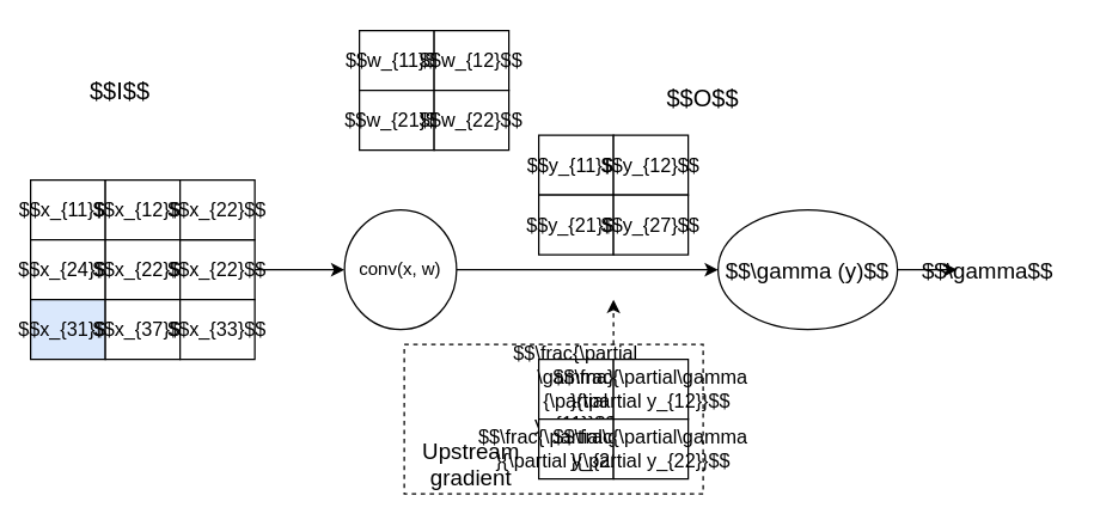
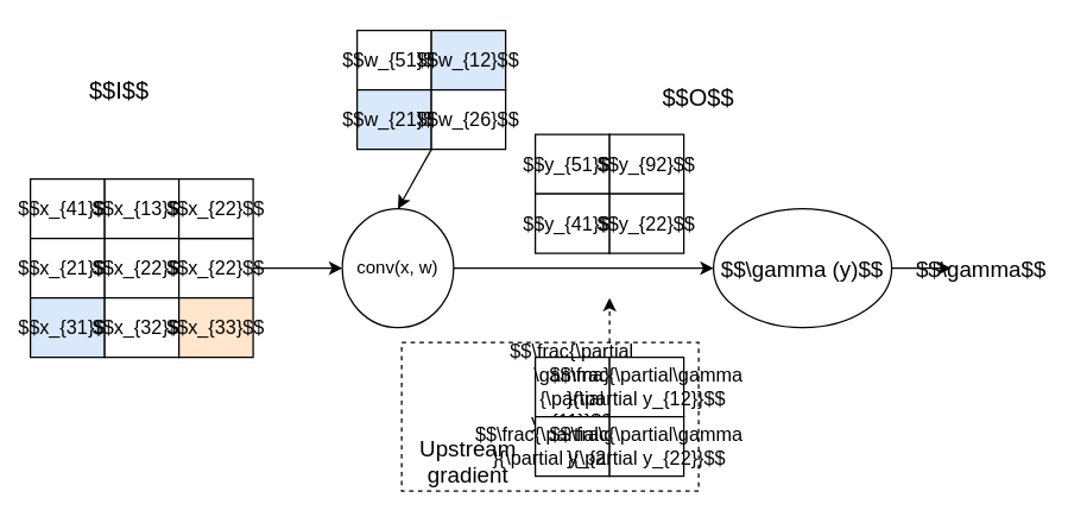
- <mxCell id="6" value="$$w_{11}$$" style="rounded=0;whiteSpace=wrap;html=1;fontSize=13;" parent="1" vertex="1"><mxGeometry x="240" y="20" width="50" height="40" as="geometry" /></mxCell>
+ <mxCell id="6" value="$$w_{51}$$" style="rounded=0;whiteSpace=wrap;html=1;fontSize=13;" parent="1" vertex="1"><mxGeometry x="240" y="20" width="50" height="40" as="geometry" /></mxCell>
- <mxCell id="7" value="&lt;span style=&quot;font-size: 13px;&quot;&gt;$$w_{12}$$&lt;/span&gt;" style="rounded=0;whiteSpace=wrap;html=1;fontSize=13;" parent="1" vertex="1"><mxGeometry x="290" y="20" width="50" height="40" as="geometry" /></mxCell>
+ <mxCell id="7" value="&lt;span style=&quot;font-size: 13px;&quot;&gt;$$w_{12}$$&lt;/span&gt;" style="rounded=0;whiteSpace=wrap;html=1;fontSize=13;fillColor=#dae8fc;" parent="1" vertex="1"><mxGeometry x="290" y="20" width="50" height="40" as="geometry" /></mxCell>
- <mxCell id="8" value="&lt;span style=&quot;font-size: 13px;&quot;&gt;$$w_{21}$$&lt;/span&gt;" style="rounded=0;whiteSpace=wrap;html=1;fontSize=13;" parent="1" vertex="1"><mxGeometry x="240" y="60" width="50" height="40" as="geometry" /></mxCell>
+ <mxCell id="8" value="&lt;span style=&quot;font-size: 13px;&quot;&gt;$$w_{21}$$&lt;/span&gt;" style="rounded=0;whiteSpace=wrap;html=1;fontSize=13;fillColor=#dae8fc;" parent="1" vertex="1"><mxGeometry x="240" y="60" width="50" height="40" as="geometry" /></mxCell>
- <mxCell id="9" value="&lt;span style=&quot;font-size: 13px;&quot;&gt;$$w_{22}$$&lt;/span&gt;" style="rounded=0;whiteSpace=wrap;html=1;fontSize=13;" parent="1" vertex="1"><mxGeometry x="290" y="60" width="50" height="40" as="geometry" /></mxCell>
+ <mxCell id="9" value="&lt;span style=&quot;font-size: 13px;&quot;&gt;$$w_{26}$$&lt;/span&gt;" style="rounded=0;whiteSpace=wrap;html=1;fontSize=13;" parent="1" vertex="1"><mxGeometry x="290" y="60" width="50" height="40" as="geometry" /></mxCell>
- <mxCell id="18" value="$$y_{11}$$" style="rounded=0;whiteSpace=wrap;html=1;fontSize=13;" parent="1" vertex="1"><mxGeometry x="360" y="90" width="50" height="40" as="geometry" /></mxCell>
+ <mxCell id="18" value="$$y_{51}$$" style="rounded=0;whiteSpace=wrap;html=1;fontSize=13;" parent="1" vertex="1"><mxGeometry x="360" y="90" width="50" height="40" as="geometry" /></mxCell>
- <mxCell id="19" value="&lt;span style=&quot;font-size: 13px;&quot;&gt;$$y_{12}$$&lt;/span&gt;" style="rounded=0;whiteSpace=wrap;html=1;fontSize=13;" parent="1" vertex="1"><mxGeometry x="410" y="90" width="50" height="40" as="geometry" /></mxCell>
+ <mxCell id="19" value="&lt;span style=&quot;font-size: 13px;&quot;&gt;$$y_{92}$$&lt;/span&gt;" style="rounded=0;whiteSpace=wrap;html=1;fontSize=13;" parent="1" vertex="1"><mxGeometry x="410" y="90" width="50" height="40" as="geometry" /></mxCell>
+ <mxCell id="17" value="" style="endArrow=classic;html=1;rounded=0;entryX=0.5;entryY=0;entryDx=0;entryDy=0;exitX=1;exitY=1;exitDx=0;exitDy=0;" parent="1" source="8" target="15" edge="1"><mxGeometry width="50" height="50" relative="1" as="geometry"><mxPoint x="190" y="410" as="sourcePoint" /><mxPoint x="240" y="360" as="targetPoint" /></mxGeometry></mxCell>
- <mxCell id="2" value="$$x_{11}$$" style="rounded=0;whiteSpace=wrap;html=1;fontSize=13;" parent="1" vertex="1"><mxGeometry x="20" y="120" width="50" height="40" as="geometry" /></mxCell>
+ <mxCell id="2" value="$$x_{41}$$" style="rounded=0;whiteSpace=wrap;html=1;fontSize=13;" parent="1" vertex="1"><mxGeometry x="20" y="120" width="50" height="40" as="geometry" /></mxCell>
- <mxCell id="3" value="&lt;span style=&quot;font-size: 13px;&quot;&gt;$$x_{12}$$&lt;/span&gt;" style="rounded=0;whiteSpace=wrap;html=1;fontSize=13;" parent="1" vertex="1"><mxGeometry x="70" y="120" width="50" height="40" as="geometry" /></mxCell>
+ <mxCell id="3" value="&lt;span style=&quot;font-size: 13px;&quot;&gt;$$x_{13}$$&lt;/span&gt;" style="rounded=0;whiteSpace=wrap;html=1;fontSize=13;" parent="1" vertex="1"><mxGeometry x="70" y="120" width="50" height="40" as="geometry" /></mxCell>
- <mxCell id="20" value="&lt;span style=&quot;font-size: 13px;&quot;&gt;$$y_{21}$$&lt;/span&gt;" style="rounded=0;whiteSpace=wrap;html=1;fontSize=13;" parent="1" vertex="1"><mxGeometry x="360" y="130" width="50" height="40" as="geometry" /></mxCell>
+ <mxCell id="20" value="&lt;span style=&quot;font-size: 13px;&quot;&gt;$$y_{41}$$&lt;/span&gt;" style="rounded=0;whiteSpace=wrap;html=1;fontSize=13;" parent="1" vertex="1"><mxGeometry x="360" y="130" width="50" height="40" as="geometry" /></mxCell>
- <mxCell id="21" value="&lt;span style=&quot;font-size: 13px;&quot;&gt;$$y_{27}$$&lt;/span&gt;" style="rounded=0;whiteSpace=wrap;html=1;fontSize=13;" parent="1" vertex="1"><mxGeometry x="410" y="130" width="50" height="40" as="geometry" /></mxCell>
+ <mxCell id="21" value="&lt;span style=&quot;font-size: 13px;&quot;&gt;$$y_{22}$$&lt;/span&gt;" style="rounded=0;whiteSpace=wrap;html=1;fontSize=13;" parent="1" vertex="1"><mxGeometry x="410" y="130" width="50" height="40" as="geometry" /></mxCell>
- <mxCell id="4" value="&lt;span style=&quot;font-size: 13px;&quot;&gt;$$x_{24}$$&lt;/span&gt;" style="rounded=0;whiteSpace=wrap;html=1;fontSize=13;" parent="1" vertex="1"><mxGeometry x="20" y="160" width="50" height="40" as="geometry" /></mxCell>
+ <mxCell id="4" value="&lt;span style=&quot;font-size: 13px;&quot;&gt;$$x_{21}$$&lt;/span&gt;" style="rounded=0;whiteSpace=wrap;html=1;fontSize=13;" parent="1" vertex="1"><mxGeometry x="20" y="160" width="50" height="40" as="geometry" /></mxCell>
- <mxCell id="13" value="&lt;span style=&quot;font-size: 13px;&quot;&gt;$$x_{37}$$&lt;/span&gt;" style="rounded=0;whiteSpace=wrap;html=1;fontSize=13;" parent="1" vertex="1"><mxGeometry x="70" y="200" width="50" height="40" as="geometry" /></mxCell>
+ <mxCell id="13" value="&lt;span style=&quot;font-size: 13px;&quot;&gt;$$x_{32}$$&lt;/span&gt;" style="rounded=0;whiteSpace=wrap;html=1;fontSize=13;" parent="1" vertex="1"><mxGeometry x="70" y="200" width="50" height="40" as="geometry" /></mxCell>
- <mxCell id="14" value="&lt;span style=&quot;font-size: 13px;&quot;&gt;$$x_{33}$$&lt;/span&gt;" style="rounded=0;whiteSpace=wrap;html=1;fontSize=13;" parent="1" vertex="1"><mxGeometry x="120" y="200" width="50" height="40" as="geometry" /></mxCell>
+ <mxCell id="14" value="&lt;span style=&quot;font-size: 13px;&quot;&gt;$$x_{33}$$&lt;/span&gt;" style="rounded=0;whiteSpace=wrap;html=1;fontSize=13;fillColor=#ffe6cc;" parent="1" vertex="1"><mxGeometry x="120" y="200" width="50" height="40" as="geometry" /></mxCell>
